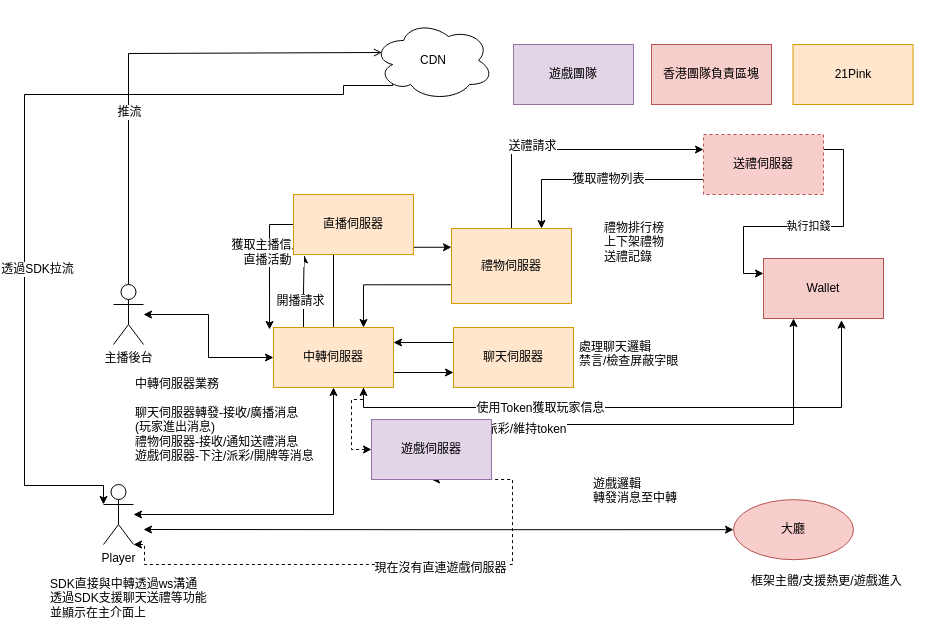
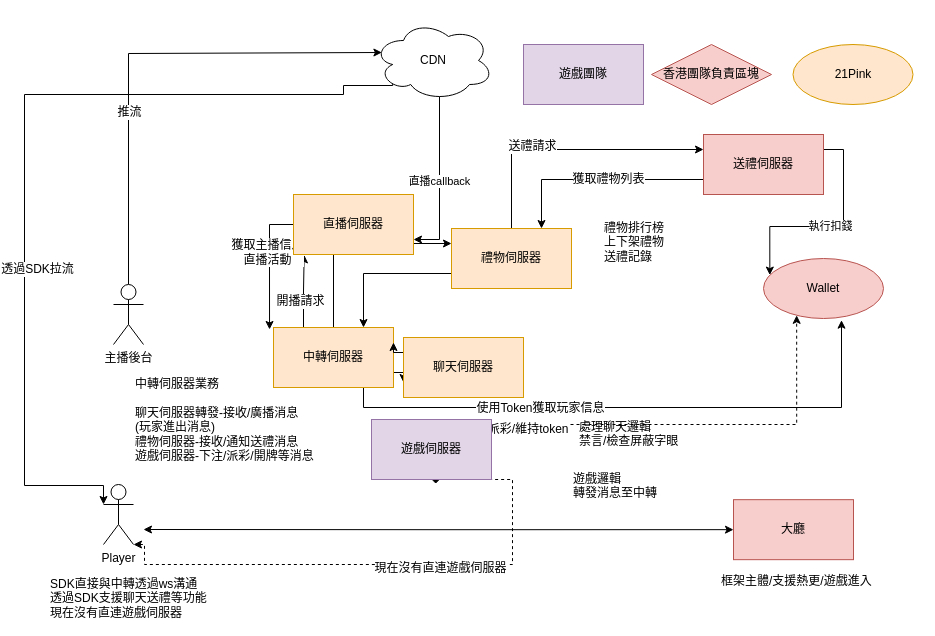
- <mxCell id="6" style="edgeStyle=orthogonalEdgeStyle;rounded=0;orthogonalLoop=1;jettySize=auto;html=1;exitX=0.5;exitY=0;exitDx=0;exitDy=0;exitPerimeter=0;entryX=0.07;entryY=0.4;entryDx=0;entryDy=0;entryPerimeter=0;startArrow=none;startFill=0;endArrow=open;" edge="1" parent="1" source="8" target="48"><mxGeometry relative="1" as="geometry"><Array as="points"><mxPoint x="124" y="53" /></Array></mxGeometry></mxCell>
+ <mxCell id="6" style="edgeStyle=orthogonalEdgeStyle;rounded=0;orthogonalLoop=1;jettySize=auto;html=1;exitX=0.5;exitY=0;exitDx=0;exitDy=0;exitPerimeter=0;entryX=0.07;entryY=0.4;entryDx=0;entryDy=0;entryPerimeter=0;startArrow=none;startFill=0;" edge="1" parent="1" source="8" target="48"><mxGeometry relative="1" as="geometry"><Array as="points"><mxPoint x="124" y="53" /></Array></mxGeometry></mxCell>
- <mxCell id="2" value="遊戲團隊" style="rounded=0;whiteSpace=wrap;html=1;fillColor=#e1d5e7;strokeColor=#9673a6;" vertex="1" parent="1"><mxGeometry x="509" y="44" width="120" height="60" as="geometry" /></mxCell>
+ <mxCell id="2" value="遊戲團隊" style="rounded=0;whiteSpace=wrap;html=1;fillColor=#e1d5e7;strokeColor=#9673a6;" vertex="1" parent="1"><mxGeometry x="519" y="44" width="120" height="60" as="geometry" /></mxCell>
- <mxCell id="4" value="香港團隊負責區塊" style="rounded=0;whiteSpace=wrap;html=1;fillColor=#f8cecc;strokeColor=#b85450;" vertex="1" parent="1"><mxGeometry x="647" y="44" width="120" height="60" as="geometry" /></mxCell>
+ <mxCell id="4" value="香港團隊負責區塊" style="rhombus;whiteSpace=wrap;html=1;fillColor=#f8cecc;strokeColor=#b85450;" vertex="1" parent="1"><mxGeometry x="647" y="44" width="120" height="60" as="geometry" /></mxCell>
- <mxCell id="3" value="21Pink" style="rounded=0;whiteSpace=wrap;html=1;fillColor=#ffe6cc;strokeColor=#d79b00;" vertex="1" parent="1"><mxGeometry x="788.5" y="44" width="120" height="60" as="geometry" /></mxCell>
+ <mxCell id="3" value="21Pink" style="ellipse;whiteSpace=wrap;html=1;fillColor=#ffe6cc;strokeColor=#d79b00;" vertex="1" parent="1"><mxGeometry x="788.5" y="44" width="120" height="60" as="geometry" /></mxCell>
- <mxCell id="39" value="送禮伺服器" style="rounded=0;whiteSpace=wrap;html=1;fillColor=#f8cecc;strokeColor=#b85450;dashed=1;" vertex="1" parent="1"><mxGeometry x="699" y="134" width="120" height="60" as="geometry" /></mxCell>
+ <mxCell id="39" value="送禮伺服器" style="rounded=0;whiteSpace=wrap;html=1;fillColor=#f8cecc;strokeColor=#b85450;" vertex="1" parent="1"><mxGeometry x="699" y="134" width="120" height="60" as="geometry" /></mxCell>
+ <mxCell id="47" value="直播callback" style="edgeStyle=orthogonalEdgeStyle;rounded=0;orthogonalLoop=1;jettySize=auto;html=1;exitX=0.55;exitY=0.95;exitDx=0;exitDy=0;exitPerimeter=0;entryX=1;entryY=0.75;entryDx=0;entryDy=0;startArrow=none;startFill=0;" edge="1" parent="1" source="48" target="43"><mxGeometry relative="1" as="geometry" /></mxCell>
- <mxCell id="29" value="禮物伺服器" style="rounded=0;whiteSpace=wrap;html=1;fillColor=#ffe6cc;strokeColor=#d79b00;" vertex="1" parent="1"><mxGeometry x="447" y="228" width="120" height="75" as="geometry" /></mxCell>
+ <mxCell id="29" value="禮物伺服器" style="rounded=0;whiteSpace=wrap;html=1;fillColor=#ffe6cc;strokeColor=#d79b00;" vertex="1" parent="1"><mxGeometry x="447" y="228" width="120" height="60" as="geometry" /></mxCell>
- <mxCell id="40" value="Wallet" style="rounded=0;whiteSpace=wrap;html=1;fillColor=#f8cecc;strokeColor=#b85450;" vertex="1" parent="1"><mxGeometry x="759" y="258" width="120" height="60" as="geometry" /></mxCell>
+ <mxCell id="40" value="Wallet" style="ellipse;whiteSpace=wrap;html=1;fillColor=#f8cecc;strokeColor=#b85450;" vertex="1" parent="1"><mxGeometry x="759" y="258" width="120" height="60" as="geometry" /></mxCell>
- <mxCell id="5" style="edgeStyle=orthogonalEdgeStyle;rounded=0;orthogonalLoop=1;jettySize=auto;html=1;entryX=0;entryY=0.5;entryDx=0;entryDy=0;startArrow=classic;startFill=1;" edge="1" parent="1" source="8" target="21"><mxGeometry relative="1" as="geometry" /></mxCell>
- <mxCell id="24" value="處理聊天邏輯&lt;br&gt;禁言/檢查屏蔽字眼" style="text;html=1;resizable=0;points=[];autosize=1;align=left;verticalAlign=top;spacingTop=-4;" vertex="1" parent="1"><mxGeometry x="573" y="337" width="110" height="30" as="geometry" /></mxCell>
+ <mxCell id="24" value="處理聊天邏輯&lt;br&gt;禁言/檢查屏蔽字眼" style="text;html=1;resizable=0;points=[];autosize=1;align=left;verticalAlign=top;spacingTop=-4;" vertex="1" parent="1"><mxGeometry x="573" y="417" width="110" height="30" as="geometry" /></mxCell>
- <mxCell id="23" value="聊天伺服器" style="rounded=0;whiteSpace=wrap;html=1;fillColor=#ffe6cc;strokeColor=#d79b00;" vertex="1" parent="1"><mxGeometry x="449" y="327" width="120" height="60" as="geometry" /></mxCell>
+ <mxCell id="23" value="聊天伺服器" style="rounded=0;whiteSpace=wrap;html=1;fillColor=#ffe6cc;strokeColor=#d79b00;" vertex="1" parent="1"><mxGeometry x="399" y="337" width="120" height="60" as="geometry" /></mxCell>
- <mxCell id="30" style="edgeStyle=orthogonalEdgeStyle;rounded=0;orthogonalLoop=1;jettySize=auto;html=1;exitX=0.25;exitY=0;exitDx=0;exitDy=0;entryX=0.25;entryY=1;entryDx=0;entryDy=0;" edge="1" parent="1" source="33" target="40"><mxGeometry relative="1" as="geometry"><Array as="points"><mxPoint x="477" y="424" /><mxPoint x="789" y="424" /></Array></mxGeometry></mxCell>
+ <mxCell id="30" style="edgeStyle=orthogonalEdgeStyle;rounded=0;orthogonalLoop=1;jettySize=auto;html=1;exitX=0.25;exitY=0;exitDx=0;exitDy=0;entryX=0.25;entryY=1;entryDx=0;entryDy=0;dashed=1;" edge="1" parent="1" source="33" target="40"><mxGeometry relative="1" as="geometry"><Array as="points"><mxPoint x="477" y="424" /><mxPoint x="789" y="424" /></Array></mxGeometry></mxCell>
- <mxCell id="32" style="edgeStyle=orthogonalEdgeStyle;rounded=0;orthogonalLoop=1;jettySize=auto;html=1;exitX=0;exitY=0.5;exitDx=0;exitDy=0;entryX=0.75;entryY=1;entryDx=0;entryDy=0;startArrow=classic;startFill=1;dashed=1;" edge="1" parent="1" source="33" target="21"><mxGeometry relative="1" as="geometry" /></mxCell>
- <mxCell id="10" style="edgeStyle=orthogonalEdgeStyle;rounded=0;orthogonalLoop=1;jettySize=auto;html=1;exitX=1;exitY=1;exitDx=0;exitDy=0;exitPerimeter=0;entryX=0.5;entryY=1;entryDx=0;entryDy=0;startArrow=classic;startFill=1;dashed=1;" edge="1" parent="1" source="14" target="33"><mxGeometry relative="1" as="geometry"><Array as="points"><mxPoint x="140" y="544" /><mxPoint x="140" y="564" /><mxPoint x="508" y="564" /></Array></mxGeometry></mxCell>
+ <mxCell id="10" style="edgeStyle=orthogonalEdgeStyle;rounded=0;orthogonalLoop=1;jettySize=auto;html=1;exitX=1;exitY=1;exitDx=0;exitDy=0;exitPerimeter=0;entryX=0.5;entryY=1;entryDx=0;entryDy=0;startArrow=classic;startFill=1;dashed=1;endArrow=diamond;" edge="1" parent="1" source="14" target="33"><mxGeometry relative="1" as="geometry"><Array as="points"><mxPoint x="140" y="544" /><mxPoint x="140" y="564" /><mxPoint x="508" y="564" /></Array></mxGeometry></mxCell>
- <mxCell id="34" value="遊戲邏輯&lt;br&gt;轉發消息至中轉" style="text;html=1;resizable=0;points=[];autosize=1;align=left;verticalAlign=top;spacingTop=-4;" vertex="1" parent="1"><mxGeometry x="587" y="474" width="110" height="30" as="geometry" /></mxCell>
+ <mxCell id="34" value="遊戲邏輯&lt;br&gt;轉發消息至中轉" style="text;html=1;resizable=0;points=[];autosize=1;align=left;verticalAlign=top;spacingTop=-4;" vertex="1" parent="1"><mxGeometry x="567" y="469" width="110" height="30" as="geometry" /></mxCell>
- <mxCell id="9" style="edgeStyle=orthogonalEdgeStyle;rounded=0;orthogonalLoop=1;jettySize=auto;html=1;entryX=0.5;entryY=1;entryDx=0;entryDy=0;startArrow=classic;startFill=1;" edge="1" parent="1" source="14" target="21"><mxGeometry relative="1" as="geometry" /></mxCell>
- <mxCell id="45" value="大廳" style="ellipse;whiteSpace=wrap;html=1;fillColor=#f8cecc;strokeColor=#b85450;" vertex="1" parent="1"><mxGeometry x="729" y="499.167" width="120" height="60" as="geometry" /></mxCell>
+ <mxCell id="45" value="大廳" style="rounded=0;whiteSpace=wrap;html=1;fillColor=#f8cecc;strokeColor=#b85450;" vertex="1" parent="1"><mxGeometry x="729" y="499.167" width="120" height="60" as="geometry" /></mxCell>
- <mxCell id="46" value="框架主體/支援熱更/遊戲進入&lt;br&gt;" style="text;html=1;resizable=0;points=[];autosize=1;align=left;verticalAlign=top;spacingTop=-4;" vertex="1" parent="1"><mxGeometry x="745" y="571" width="170" height="20" as="geometry" /></mxCell>
+ <mxCell id="46" value="框架主體/支援熱更/遊戲進入&lt;br&gt;" style="text;html=1;resizable=0;points=[];autosize=1;align=left;verticalAlign=top;spacingTop=-4;" vertex="1" parent="1"><mxGeometry x="715" y="571" width="170" height="20" as="geometry" /></mxCell>
- <mxCell id="49" value="SDK直接與中轉透過ws溝通&lt;br&gt;透過SDK支援聊天送禮等功能&lt;br&gt;並顯示在主介面上&lt;br&gt;" style="text;html=1;resizable=0;points=[];autosize=1;align=left;verticalAlign=top;spacingTop=-4;" vertex="1" parent="1"><mxGeometry x="44" y="574" width="190" height="40" as="geometry" /></mxCell>
+ <mxCell id="49" value="SDK直接與中轉透過ws溝通&lt;br&gt;透過SDK支援聊天送禮等功能&lt;br&gt;現在沒有直連遊戲伺服器&lt;br&gt;" style="text;html=1;resizable=0;points=[];autosize=1;align=left;verticalAlign=top;spacingTop=-4;" vertex="1" parent="1"><mxGeometry x="44" y="574" width="190" height="40" as="geometry" /></mxCell>
